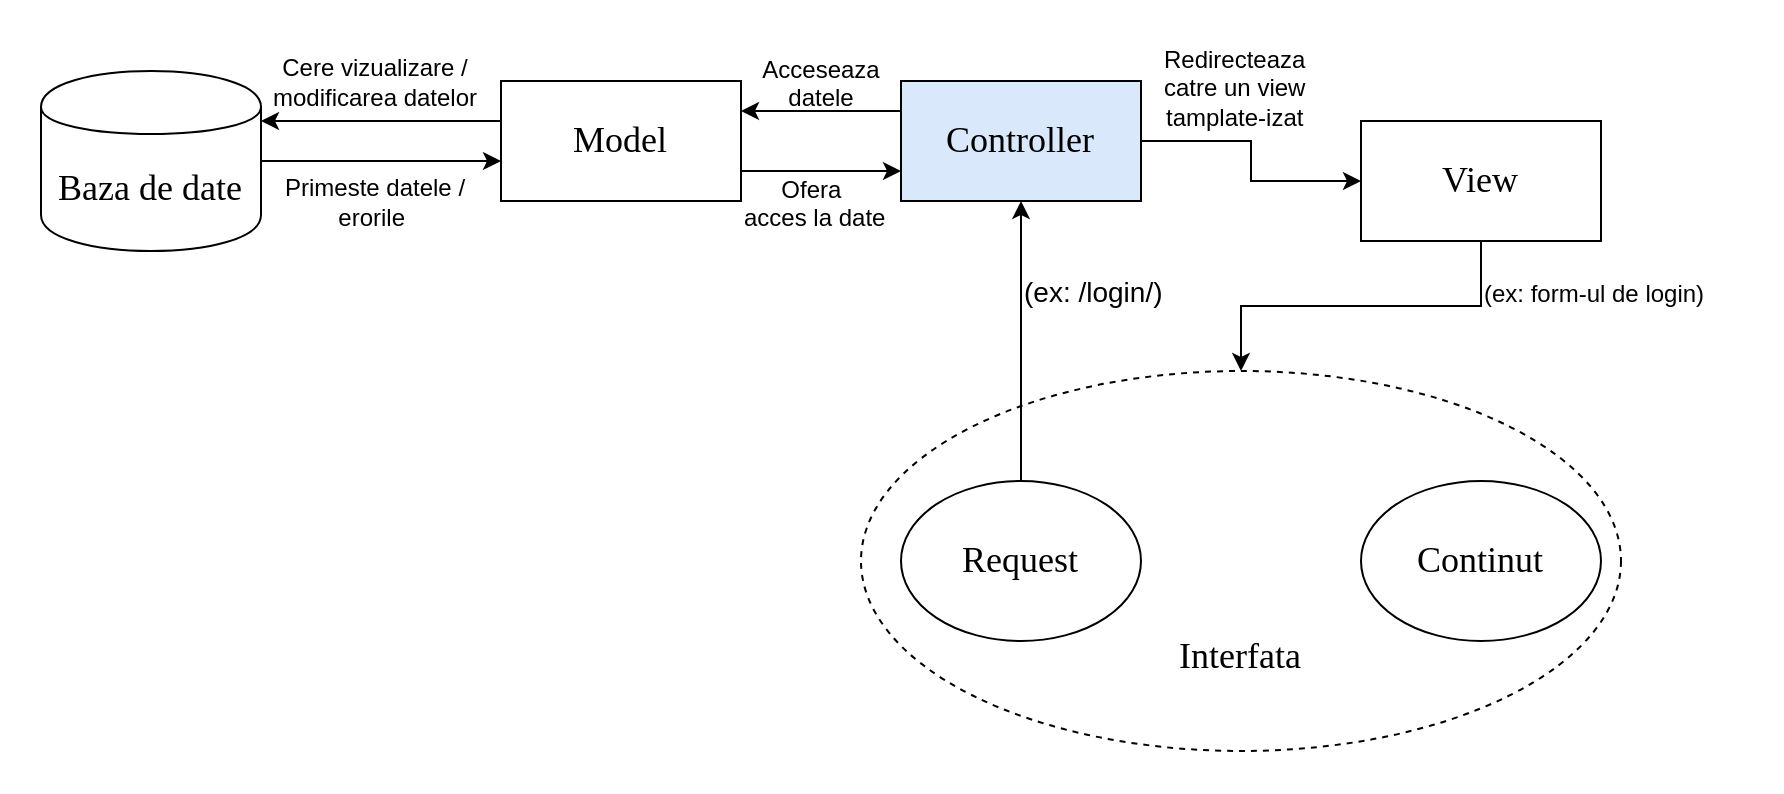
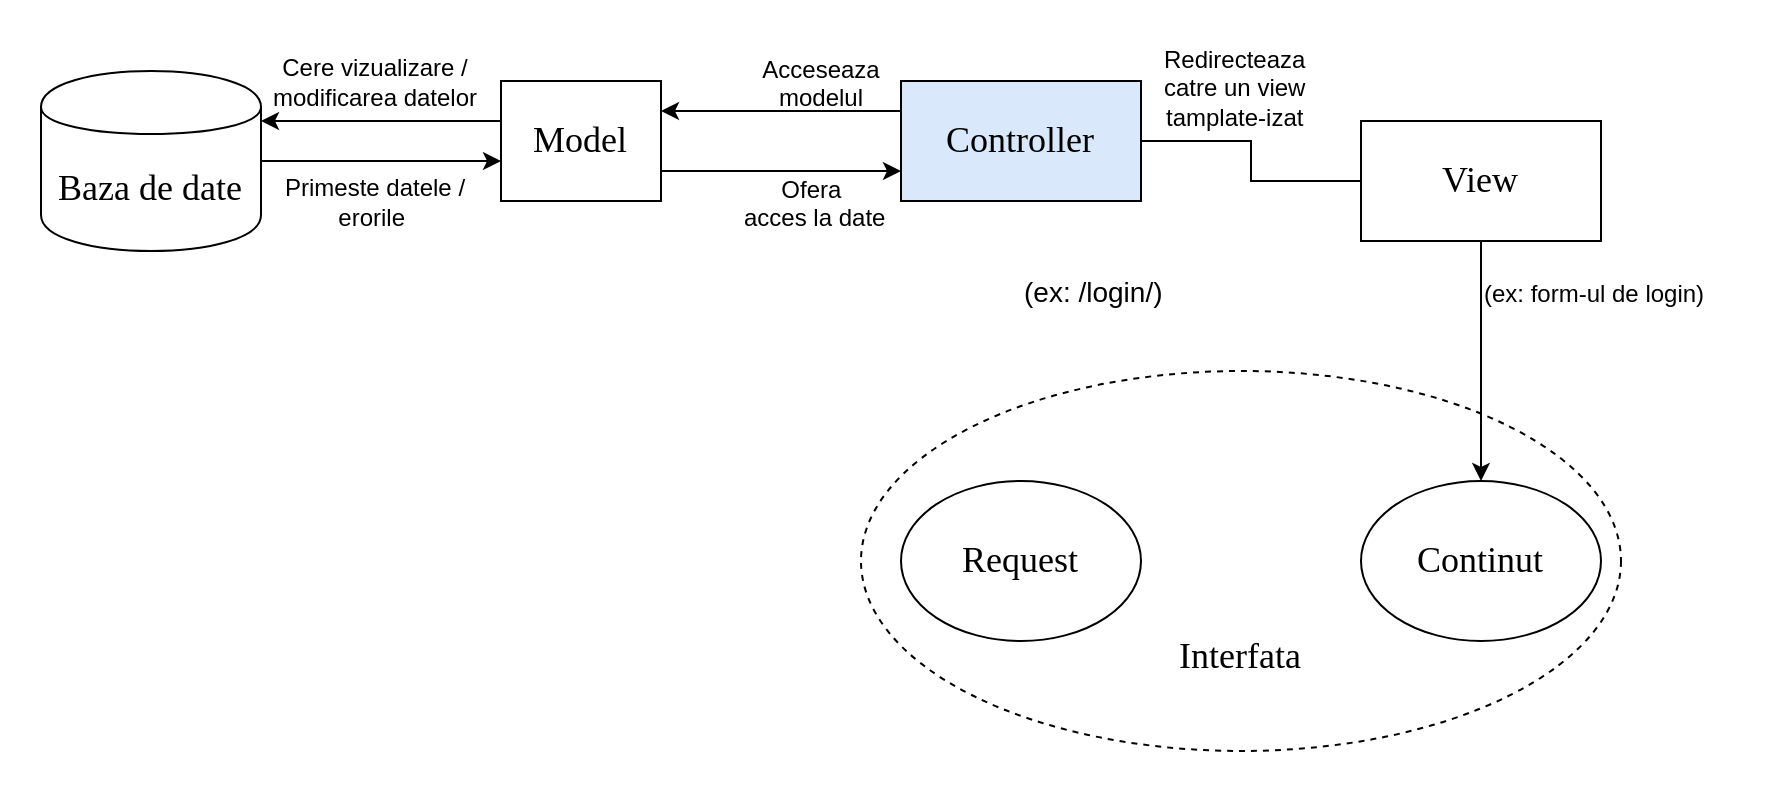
- <mxCell id="18" value="Acceseaza &lt;br&gt;datele" style="text;html=1;resizable=0;points=[];autosize=1;align=center;verticalAlign=top;spacingTop=-4;" vertex="1" parent="1"><mxGeometry x="370" y="25" width="80" height="30" as="geometry" /></mxCell>
+ <mxCell id="18" value="Acceseaza &lt;br&gt;modelul" style="text;html=1;resizable=0;points=[];autosize=1;align=center;verticalAlign=top;spacingTop=-4;" vertex="1" parent="1"><mxGeometry x="370" y="25" width="80" height="30" as="geometry" /></mxCell>
- <mxCell id="5" value="&lt;font style=&quot;font-size: 18px&quot; face=&quot;Verdana&quot;&gt;Model&lt;/font&gt;" style="rounded=0;whiteSpace=wrap;html=1;" vertex="1" parent="1"><mxGeometry x="250" y="40" width="120" height="60" as="geometry" /></mxCell>
+ <mxCell id="5" value="&lt;font style=&quot;font-size: 18px&quot; face=&quot;Verdana&quot;&gt;Model&lt;/font&gt;" style="rounded=0;whiteSpace=wrap;html=1;" vertex="1" parent="1"><mxGeometry x="250" y="40" width="80" height="60" as="geometry" /></mxCell>
- <mxCell id="6" style="edgeStyle=orthogonalEdgeStyle;rounded=0;orthogonalLoop=1;jettySize=auto;html=1;exitX=1;exitY=0.5;exitDx=0;exitDy=0;entryX=0;entryY=0.5;entryDx=0;entryDy=0;" edge="1" parent="1" source="8" target="10"><mxGeometry relative="1" as="geometry" /></mxCell>
+ <mxCell id="6" style="edgeStyle=orthogonalEdgeStyle;rounded=0;orthogonalLoop=1;jettySize=auto;html=1;exitX=1;exitY=0.5;exitDx=0;exitDy=0;entryX=0;entryY=0.5;entryDx=0;entryDy=0;endArrow=none;" edge="1" parent="1" source="8" target="10"><mxGeometry relative="1" as="geometry" /></mxCell>
- <mxCell id="9" style="edgeStyle=orthogonalEdgeStyle;rounded=0;orthogonalLoop=1;jettySize=auto;html=1;exitX=0.5;exitY=1;exitDx=0;exitDy=0;" edge="1" parent="1" source="10" target="14"><mxGeometry relative="1" as="geometry"><mxPoint x="740" y="170" as="targetPoint" /></mxGeometry></mxCell>
+ <mxCell id="9" style="edgeStyle=orthogonalEdgeStyle;rounded=0;orthogonalLoop=1;jettySize=auto;html=1;exitX=0.5;exitY=1;exitDx=0;exitDy=0;entryX=0.5;entryY=0;entryDx=0;entryDy=0;" edge="1" parent="1" source="10" target="15"><mxGeometry relative="1" as="geometry"><mxPoint x="740" y="170" as="targetPoint" /></mxGeometry></mxCell>
- <mxCell id="16" style="edgeStyle=orthogonalEdgeStyle;rounded=0;orthogonalLoop=1;jettySize=auto;html=1;exitX=0.5;exitY=0;exitDx=0;exitDy=0;entryX=0.5;entryY=1;entryDx=0;entryDy=0;" edge="1" parent="1" source="17" target="8"><mxGeometry relative="1" as="geometry" /></mxCell>
